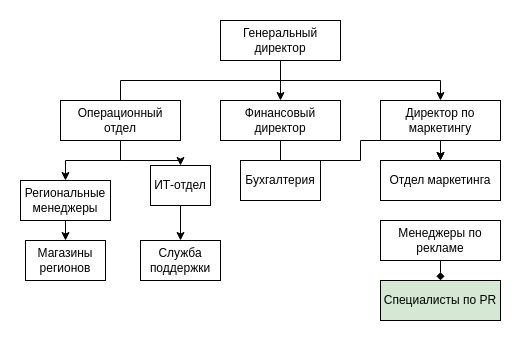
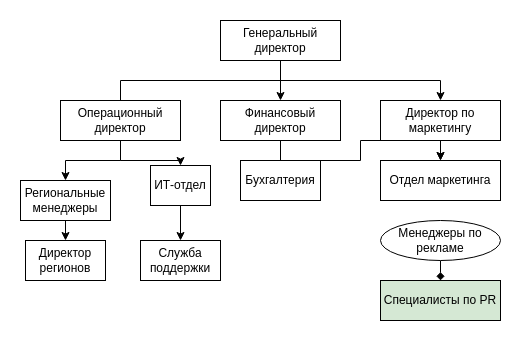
- <mxCell id="8" value="Операционный отдел" style="rounded=0;whiteSpace=wrap;html=1;" vertex="1" parent="1"><mxGeometry x="60" y="100" width="120" height="40" as="geometry" /></mxCell>
+ <mxCell id="8" value="Операционный директор" style="rounded=0;whiteSpace=wrap;html=1;" vertex="1" parent="1"><mxGeometry x="60" y="100" width="120" height="40" as="geometry" /></mxCell>
- <mxCell id="22" value="Менеджеры по рекламе" style="rounded=0;whiteSpace=wrap;html=1;" vertex="1" parent="1"><mxGeometry x="380" y="220" width="120" height="40" as="geometry" /></mxCell>
+ <mxCell id="22" value="Менеджеры по рекламе" style="ellipse;whiteSpace=wrap;html=1;" vertex="1" parent="1"><mxGeometry x="380" y="220" width="120" height="40" as="geometry" /></mxCell>
- <mxCell id="15" value="Магазины регионов" style="rounded=0;whiteSpace=wrap;html=1;" vertex="1" parent="1"><mxGeometry x="25" y="240" width="80" height="40" as="geometry" /></mxCell>
+ <mxCell id="15" value="Директор регионов" style="rounded=0;whiteSpace=wrap;html=1;" vertex="1" parent="1"><mxGeometry x="25" y="240" width="80" height="40" as="geometry" /></mxCell>
